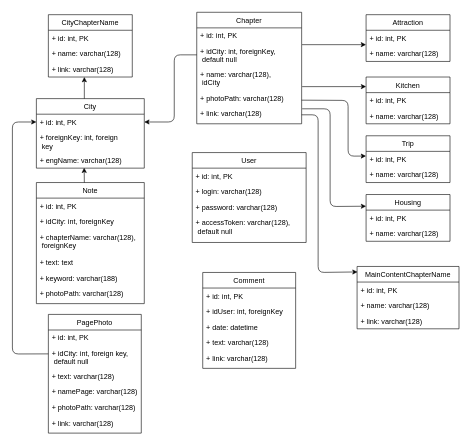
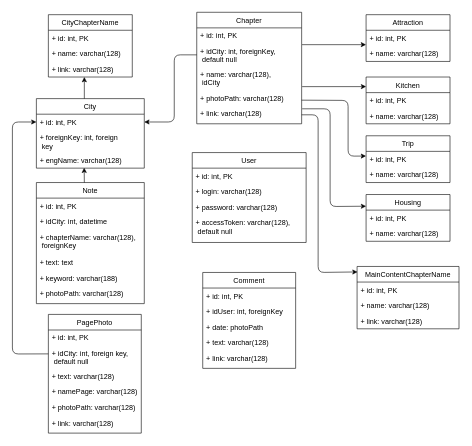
- <mxCell id="37" value="+ idCity: int, foreignKey" style="text;strokeColor=none;fillColor=none;align=left;verticalAlign=top;spacingLeft=4;spacingRight=4;overflow=hidden;rotatable=0;points=[[0,0.5],[1,0.5]];portConstraint=eastwest;" vertex="1" parent="35"><mxGeometry y="52" width="180" height="26" as="geometry" /></mxCell>
+ <mxCell id="37" value="+ idCity: int, datetime" style="text;strokeColor=none;fillColor=none;align=left;verticalAlign=top;spacingLeft=4;spacingRight=4;overflow=hidden;rotatable=0;points=[[0,0.5],[1,0.5]];portConstraint=eastwest;" vertex="1" parent="35"><mxGeometry y="52" width="180" height="26" as="geometry" /></mxCell>
- <mxCell id="22" value="+ date: datetime" style="text;strokeColor=none;fillColor=none;align=left;verticalAlign=top;spacingLeft=4;spacingRight=4;overflow=hidden;rotatable=0;points=[[0,0.5],[1,0.5]];portConstraint=eastwest;" vertex="1" parent="19"><mxGeometry y="78" width="155" height="26" as="geometry" /></mxCell>
+ <mxCell id="22" value="+ date: photoPath" style="text;strokeColor=none;fillColor=none;align=left;verticalAlign=top;spacingLeft=4;spacingRight=4;overflow=hidden;rotatable=0;points=[[0,0.5],[1,0.5]];portConstraint=eastwest;" vertex="1" parent="19"><mxGeometry y="78" width="155" height="26" as="geometry" /></mxCell>
